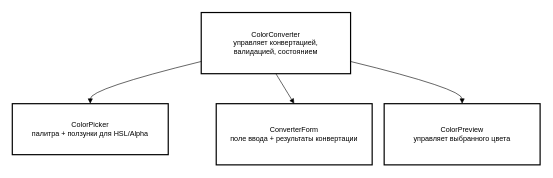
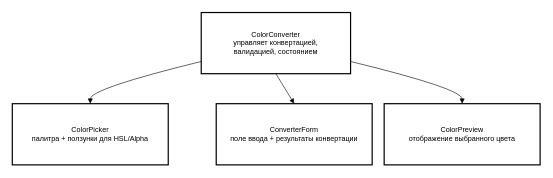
- <mxCell id="3" value="ColorPicker&#10;палитра + ползунки для HSL/Alpha" style="whiteSpace=wrap;strokeWidth=2;" parent="1" vertex="1"><mxGeometry x="20" y="172" width="260" height="85" as="geometry" /></mxCell>
+ <mxCell id="3" value="ColorPicker&#10;палитра + ползунки для HSL/Alpha" style="whiteSpace=wrap;strokeWidth=2;" parent="1" vertex="1"><mxGeometry x="20" y="172" width="260" height="102" as="geometry" /></mxCell>
- <mxCell id="5" value="ColorPreview&#10;управляет выбранного цвета" style="whiteSpace=wrap;strokeWidth=2;" parent="1" vertex="1"><mxGeometry x="640" y="172" width="260" height="102" as="geometry" /></mxCell>
+ <mxCell id="5" value="ColorPreview&#10;отображение выбранного цвета" style="whiteSpace=wrap;strokeWidth=2;" parent="1" vertex="1"><mxGeometry x="640" y="172" width="260" height="102" as="geometry" /></mxCell>
